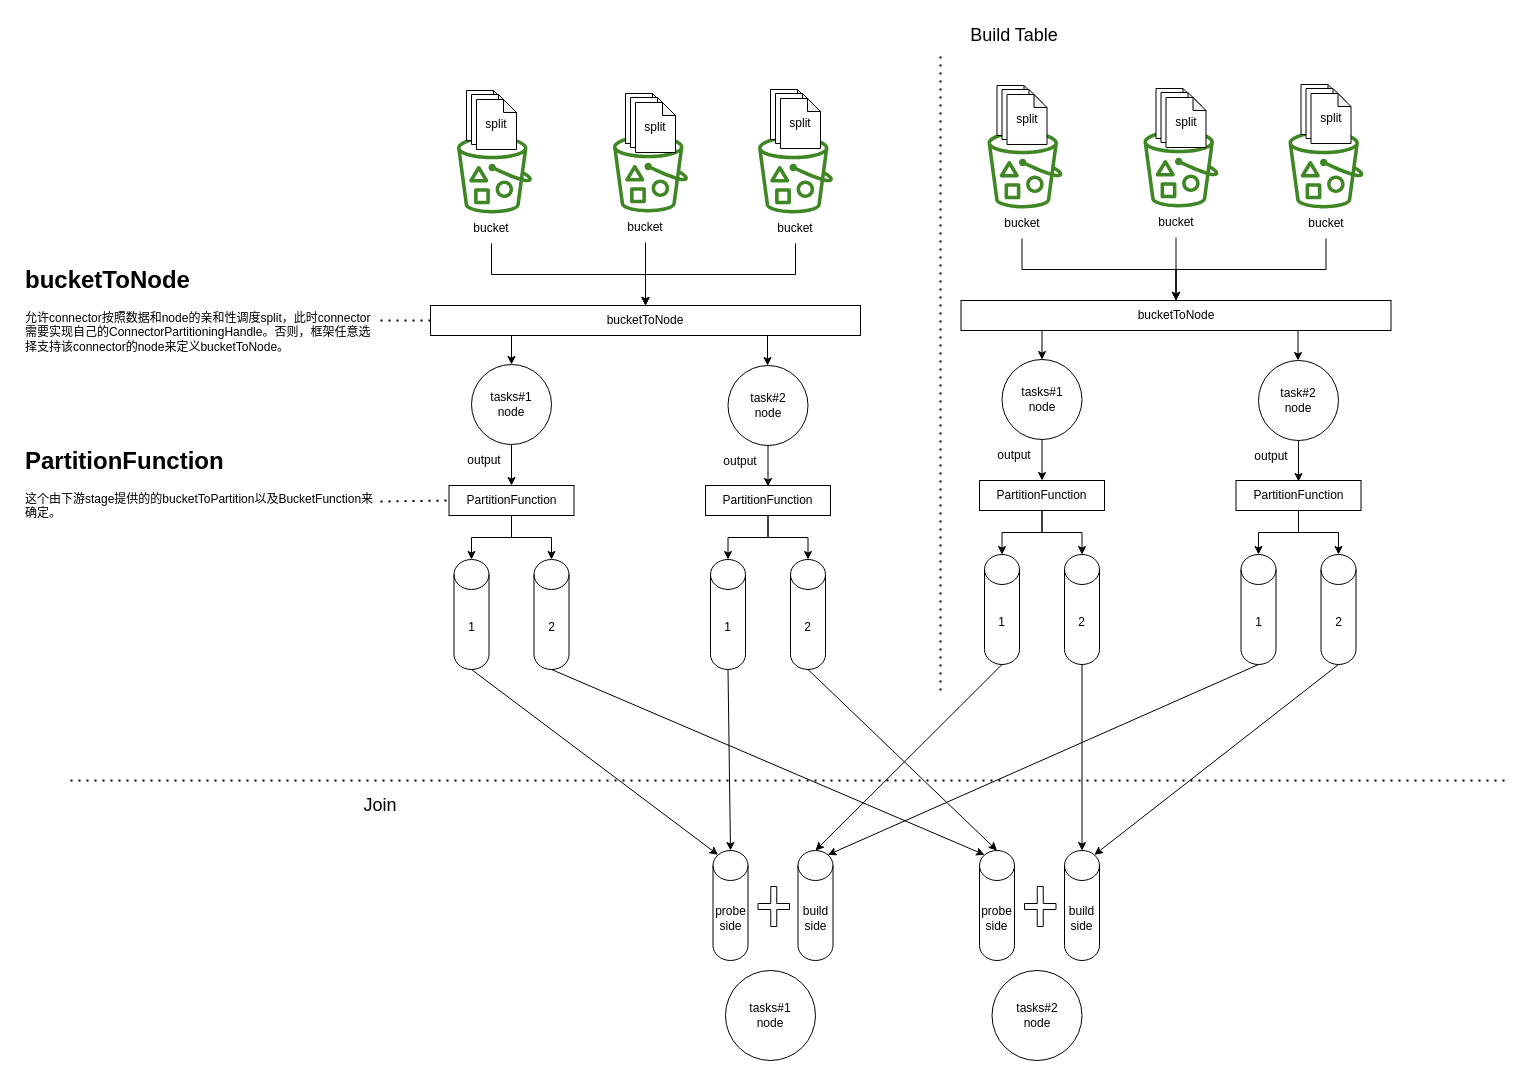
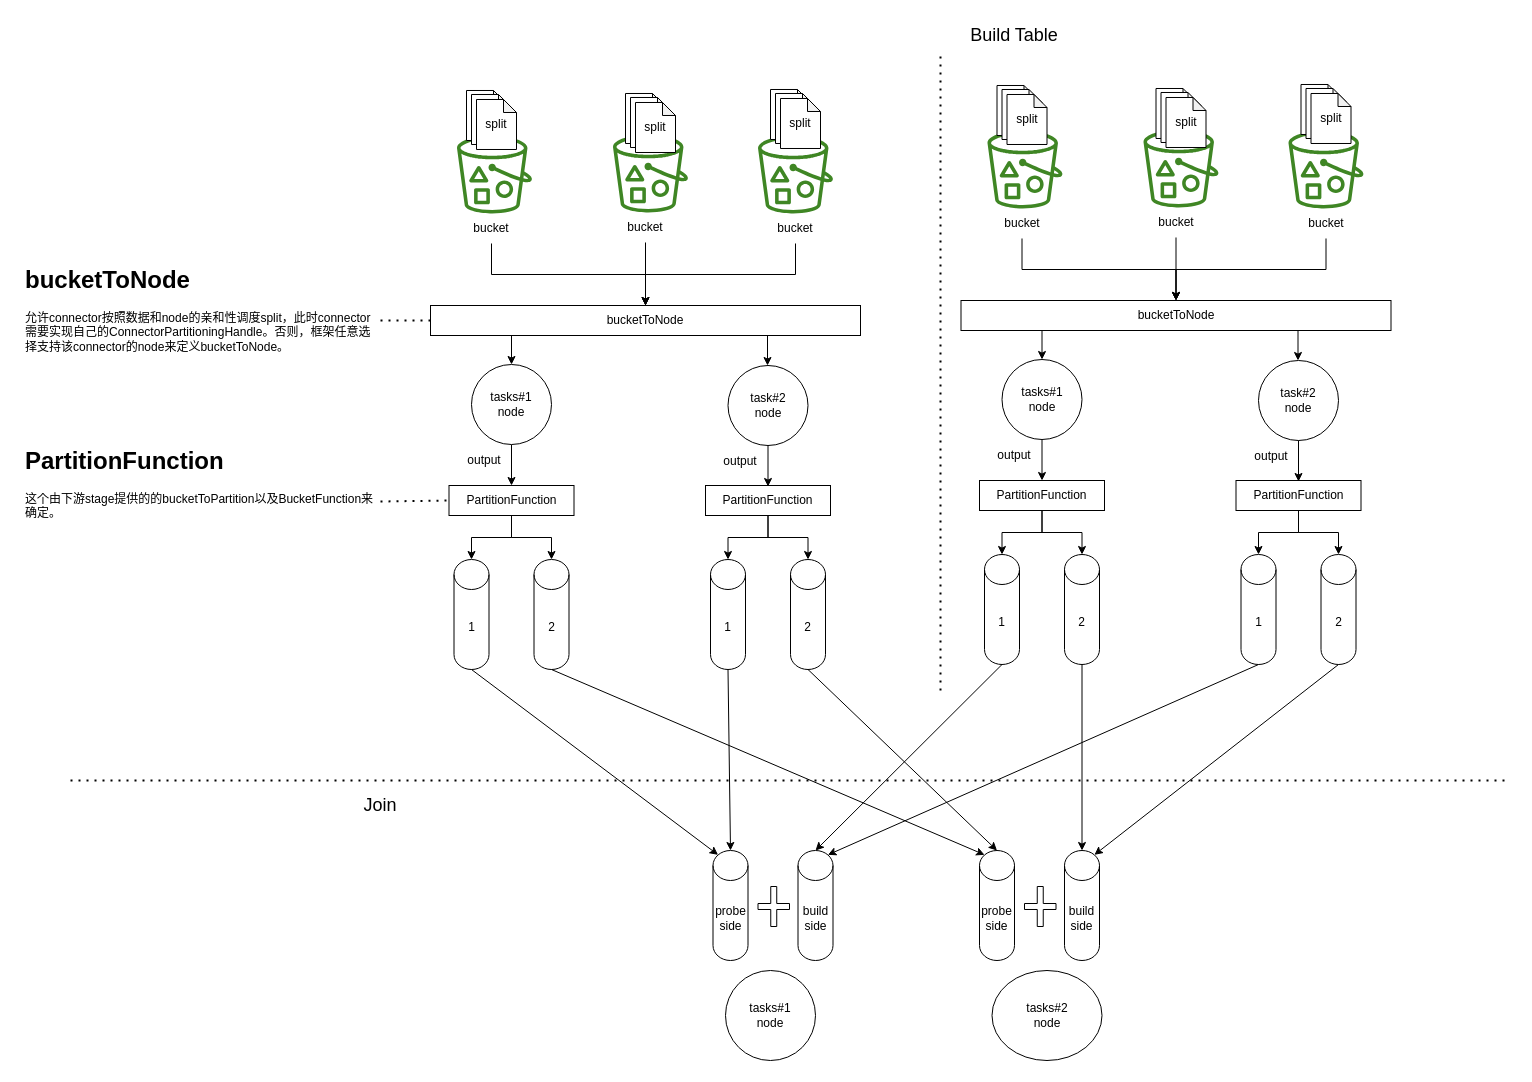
- <mxCell id="88" value="tasks#2&lt;br&gt;node" style="ellipse;whiteSpace=wrap;html=1;aspect=fixed;" vertex="1" parent="1"><mxGeometry x="991.5" y="970" width="90" height="90" as="geometry" /></mxCell>
+ <mxCell id="88" value="tasks#2&lt;br&gt;node" style="ellipse;whiteSpace=wrap;html=1;aspect=fixed;" vertex="1" parent="1"><mxGeometry x="991.5" y="970" width="110" height="90" as="geometry" /></mxCell>
